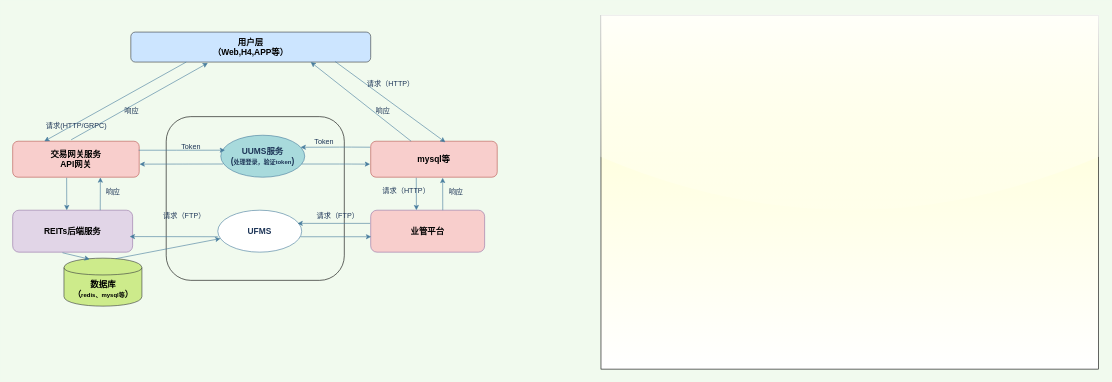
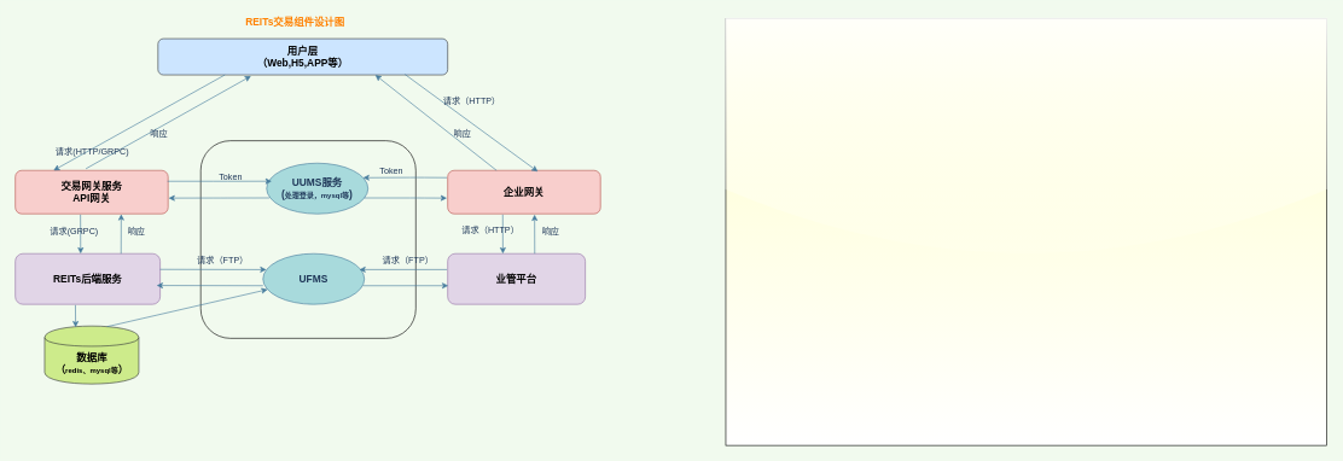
+ <mxCell id="38" value="&lt;font style=&quot;font-size: 14px&quot; color=&quot;#ff8000&quot;&gt;&lt;b&gt;REITs交易组件设计图&lt;/b&gt;&lt;/font&gt;" style="text;html=1;resizable=0;autosize=1;align=center;verticalAlign=middle;points=[];fillColor=none;strokeColor=none;rounded=0;dashed=1;dashPattern=1 2;sketch=0;fontColor=#5C5C5C;" parent="1" vertex="1"><mxGeometry x="331" width="150" height="20" as="geometry" y="20" /></mxCell>
- <mxCell id="4" value="&lt;font style=&quot;font-size: 14px&quot;&gt;&lt;b&gt;用户层&lt;br&gt;（Web,H4,APP等）&lt;/b&gt;&lt;/font&gt;" style="rounded=1;whiteSpace=wrap;html=1;sketch=0;strokeColor=#36393d;fillColor=#cce5ff;" parent="1" vertex="1"><mxGeometry x="217" y="53" width="400" height="50" as="geometry" /></mxCell>
+ <mxCell id="4" value="&lt;font style=&quot;font-size: 14px&quot;&gt;&lt;b&gt;用户层&lt;br&gt;（Web,H5,APP等）&lt;/b&gt;&lt;/font&gt;" style="rounded=1;whiteSpace=wrap;html=1;sketch=0;strokeColor=#36393d;fillColor=#cce5ff;" parent="1" vertex="1"><mxGeometry x="217" y="53" width="400" height="50" as="geometry" /></mxCell>
- <mxCell id="15" value="&lt;b&gt;&lt;span style=&quot;font-size: 14px&quot;&gt;UUMS服务&lt;/span&gt;&lt;br&gt;&lt;span style=&quot;font-size: 14px&quot;&gt;(&lt;/span&gt;&lt;font style=&quot;font-size: 10px&quot;&gt;处理登录，验证token&lt;/font&gt;&lt;span style=&quot;font-size: 14px&quot;&gt;)&lt;/span&gt;&lt;br&gt;&lt;/b&gt;" style="ellipse;whiteSpace=wrap;html=1;rounded=0;sketch=0;strokeColor=#457B9D;fillColor=#A8DADC;fontColor=#1D3557;" parent="1" vertex="1"><mxGeometry x="367" y="225" width="140" height="70" as="geometry" /></mxCell>
+ <mxCell id="15" value="&lt;b&gt;&lt;span style=&quot;font-size: 14px&quot;&gt;UUMS服务&lt;/span&gt;&lt;br&gt;&lt;span style=&quot;font-size: 14px&quot;&gt;(&lt;/span&gt;&lt;font style=&quot;font-size: 10px&quot;&gt;处理登录，mysql等&lt;/font&gt;&lt;span style=&quot;font-size: 14px&quot;&gt;)&lt;/span&gt;&lt;br&gt;&lt;/b&gt;" style="ellipse;whiteSpace=wrap;html=1;rounded=0;sketch=0;strokeColor=#457B9D;fillColor=#A8DADC;fontColor=#1D3557;" parent="1" vertex="1"><mxGeometry x="367" y="225" width="140" height="70" as="geometry" /></mxCell>
- <mxCell id="17" value="&lt;span style=&quot;font-size: 14px&quot;&gt;&lt;b&gt;mysql等&lt;/b&gt;&lt;/span&gt;" style="rounded=1;whiteSpace=wrap;html=1;sketch=0;strokeColor=#b85450;fillColor=#f8cecc;" parent="1" vertex="1"><mxGeometry x="617" y="235" width="211" height="60" as="geometry" /></mxCell>
+ <mxCell id="17" value="&lt;span style=&quot;font-size: 14px&quot;&gt;&lt;b&gt;企业网关&lt;/b&gt;&lt;/span&gt;" style="rounded=1;whiteSpace=wrap;html=1;sketch=0;strokeColor=#b85450;fillColor=#f8cecc;" parent="1" vertex="1"><mxGeometry x="617" y="235" width="211" height="60" as="geometry" /></mxCell>
+ <mxCell id="42" value="请求(GRPC)" style="text;html=1;resizable=0;autosize=1;align=center;verticalAlign=middle;points=[];fillColor=none;strokeColor=none;rounded=0;sketch=0;fontColor=#1D3557;" parent="1" vertex="1"><mxGeometry x="61" y="309" width="80" height="20" as="geometry" /></mxCell>
+ <mxCell id="14" value="" style="endArrow=classic;html=1;strokeColor=#457B9D;fillColor=#A8DADC;fontColor=#1D3557;exitX=0.999;exitY=0.311;exitDx=0;exitDy=0;exitPerimeter=0;entryX=0.033;entryY=0.315;entryDx=0;entryDy=0;entryPerimeter=0;" parent="1" source="6" target="13" edge="1"><mxGeometry width="50" height="50" relative="1" as="geometry"><mxPoint x="257" y="390" as="sourcePoint" /><mxPoint x="367" y="390" as="targetPoint" /></mxGeometry></mxCell>
- <mxCell id="13" value="&lt;span style=&quot;font-size: 14px&quot;&gt;&lt;b&gt;UFMS&lt;/b&gt;&lt;/span&gt;" style="ellipse;whiteSpace=wrap;html=1;rounded=0;sketch=0;strokeColor=#457B9D;fillColor=#ffffff;fontColor=#1D3557;" parent="1" vertex="1"><mxGeometry x="362" y="350" width="140" height="70" as="geometry" /></mxCell>
+ <mxCell id="13" value="&lt;span style=&quot;font-size: 14px&quot;&gt;&lt;b&gt;UFMS&lt;/b&gt;&lt;/span&gt;" style="ellipse;whiteSpace=wrap;html=1;rounded=0;sketch=0;strokeColor=#457B9D;fillColor=#A8DADC;fontColor=#1D3557;" parent="1" vertex="1"><mxGeometry x="362" y="350" width="140" height="70" as="geometry" /></mxCell>
- <mxCell id="16" value="&lt;span style=&quot;font-size: 14px&quot;&gt;&lt;b&gt;业管平台&lt;/b&gt;&lt;/span&gt;" style="rounded=1;whiteSpace=wrap;html=1;sketch=0;strokeColor=#9673a6;fillColor=#f8cecc;" parent="1" vertex="1"><mxGeometry x="617" y="350" width="190" height="70" as="geometry" /></mxCell>
+ <mxCell id="16" value="&lt;span style=&quot;font-size: 14px&quot;&gt;&lt;b&gt;业管平台&lt;/b&gt;&lt;/span&gt;" style="rounded=1;whiteSpace=wrap;html=1;sketch=0;strokeColor=#9673a6;fillColor=#e1d5e7;" parent="1" vertex="1"><mxGeometry x="617" y="350" width="190" height="70" as="geometry" /></mxCell>
- <mxCell id="8" value="&lt;font color=&quot;#000000&quot;&gt;&lt;b&gt;&lt;span style=&quot;font-size: 14px&quot;&gt;数据库&lt;/span&gt;&lt;br&gt;&lt;span style=&quot;font-size: 14px&quot;&gt;（&lt;/span&gt;&lt;font style=&quot;font-size: 10px&quot;&gt;redis、mysql等&lt;/font&gt;&lt;span style=&quot;font-size: 14px&quot;&gt;）&lt;/span&gt;&lt;br&gt;&lt;/b&gt;&lt;/font&gt;" style="shape=cylinder;whiteSpace=wrap;html=1;boundedLbl=1;backgroundOutline=1;rounded=0;sketch=0;fillColor=#cdeb8b;strokeColor=#36393d;" parent="1" vertex="1"><mxGeometry x="105.5" y="430" width="130" height="80" as="geometry" /></mxCell>
+ <mxCell id="8" value="&lt;font color=&quot;#000000&quot;&gt;&lt;b&gt;&lt;span style=&quot;font-size: 14px&quot;&gt;数据库&lt;/span&gt;&lt;br&gt;&lt;span style=&quot;font-size: 14px&quot;&gt;（&lt;/span&gt;&lt;font style=&quot;font-size: 10px&quot;&gt;redis、mysql等&lt;/font&gt;&lt;span style=&quot;font-size: 14px&quot;&gt;）&lt;/span&gt;&lt;br&gt;&lt;/b&gt;&lt;/font&gt;" style="shape=cylinder;whiteSpace=wrap;html=1;boundedLbl=1;backgroundOutline=1;rounded=0;sketch=0;fillColor=#cdeb8b;strokeColor=#36393d;" parent="1" vertex="1"><mxGeometry x="60.5" y="450" width="130" height="80" as="geometry" /></mxCell>
